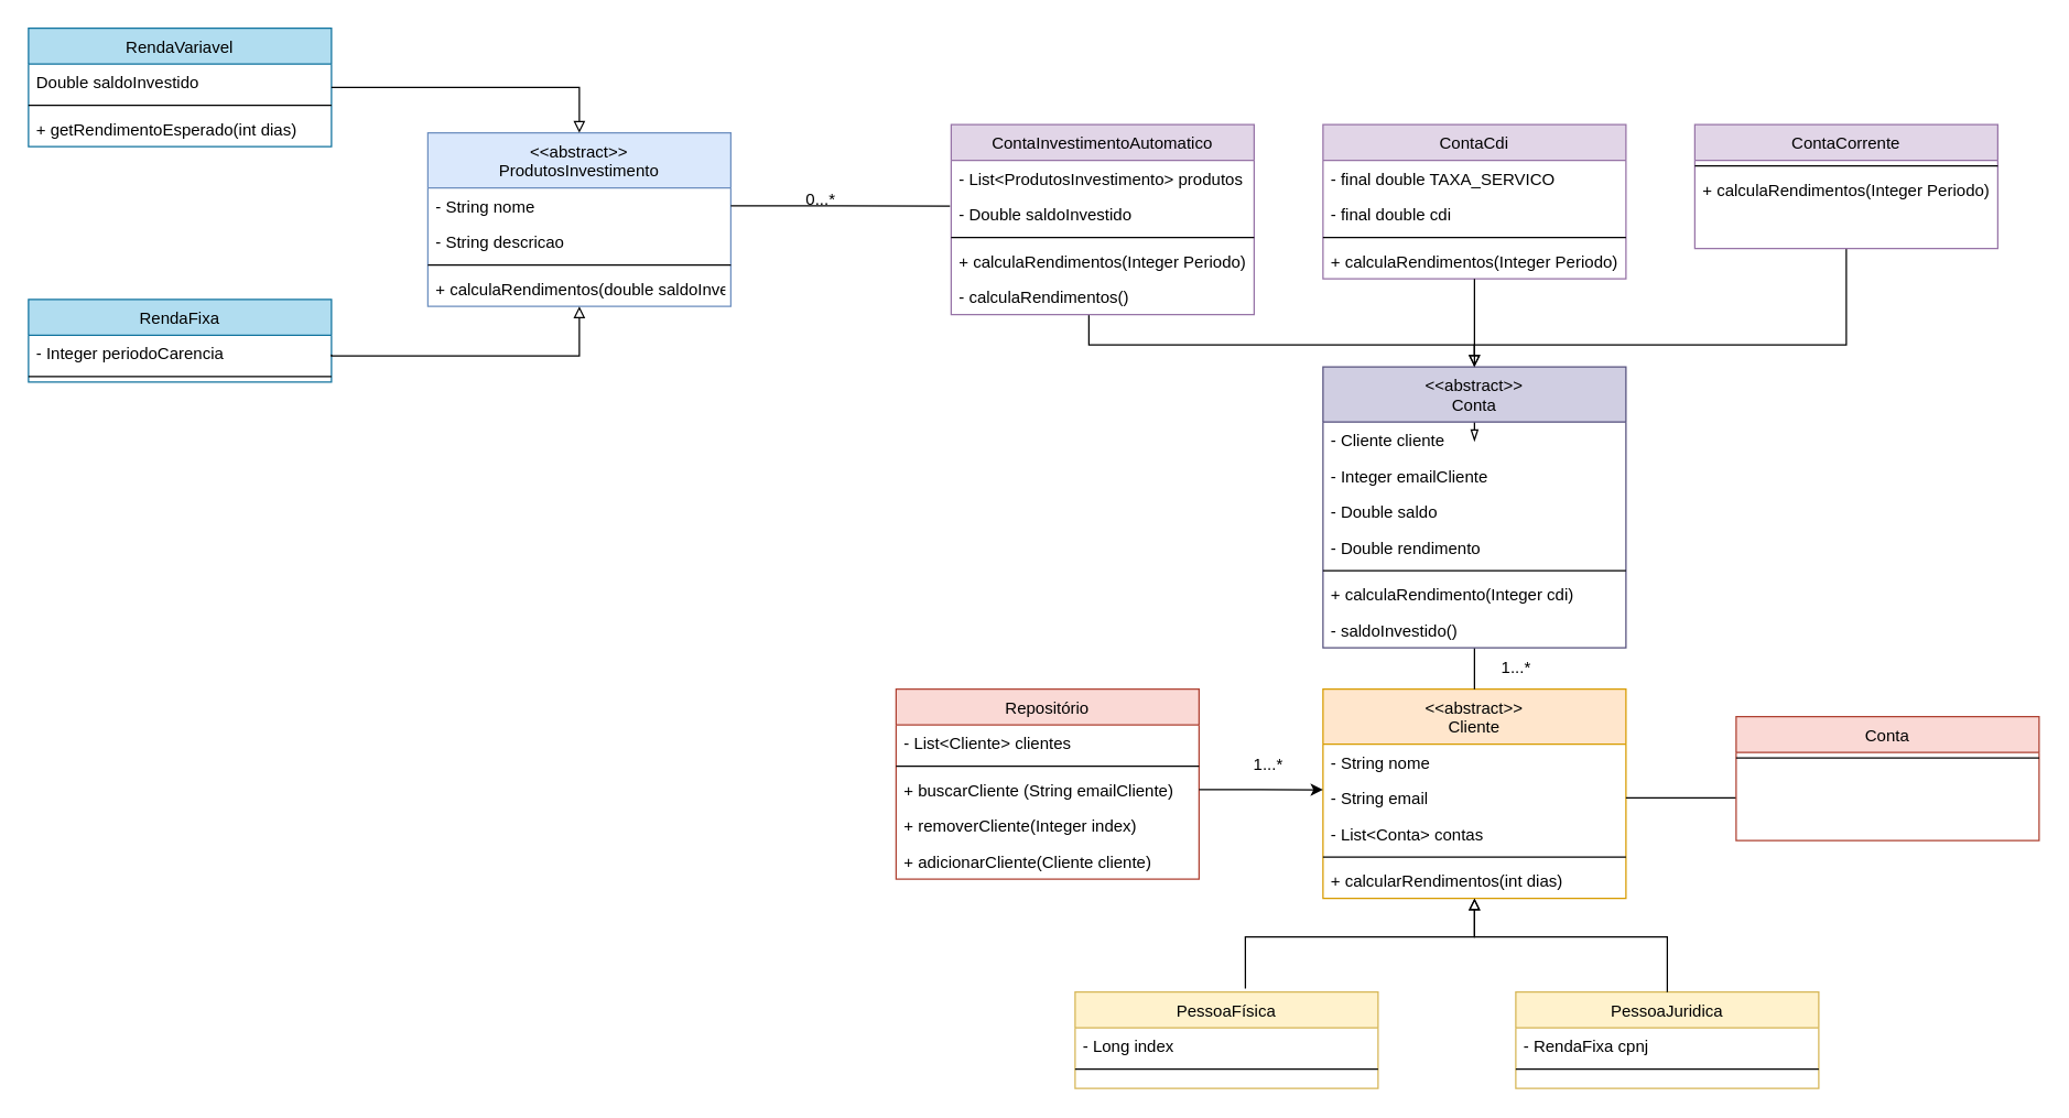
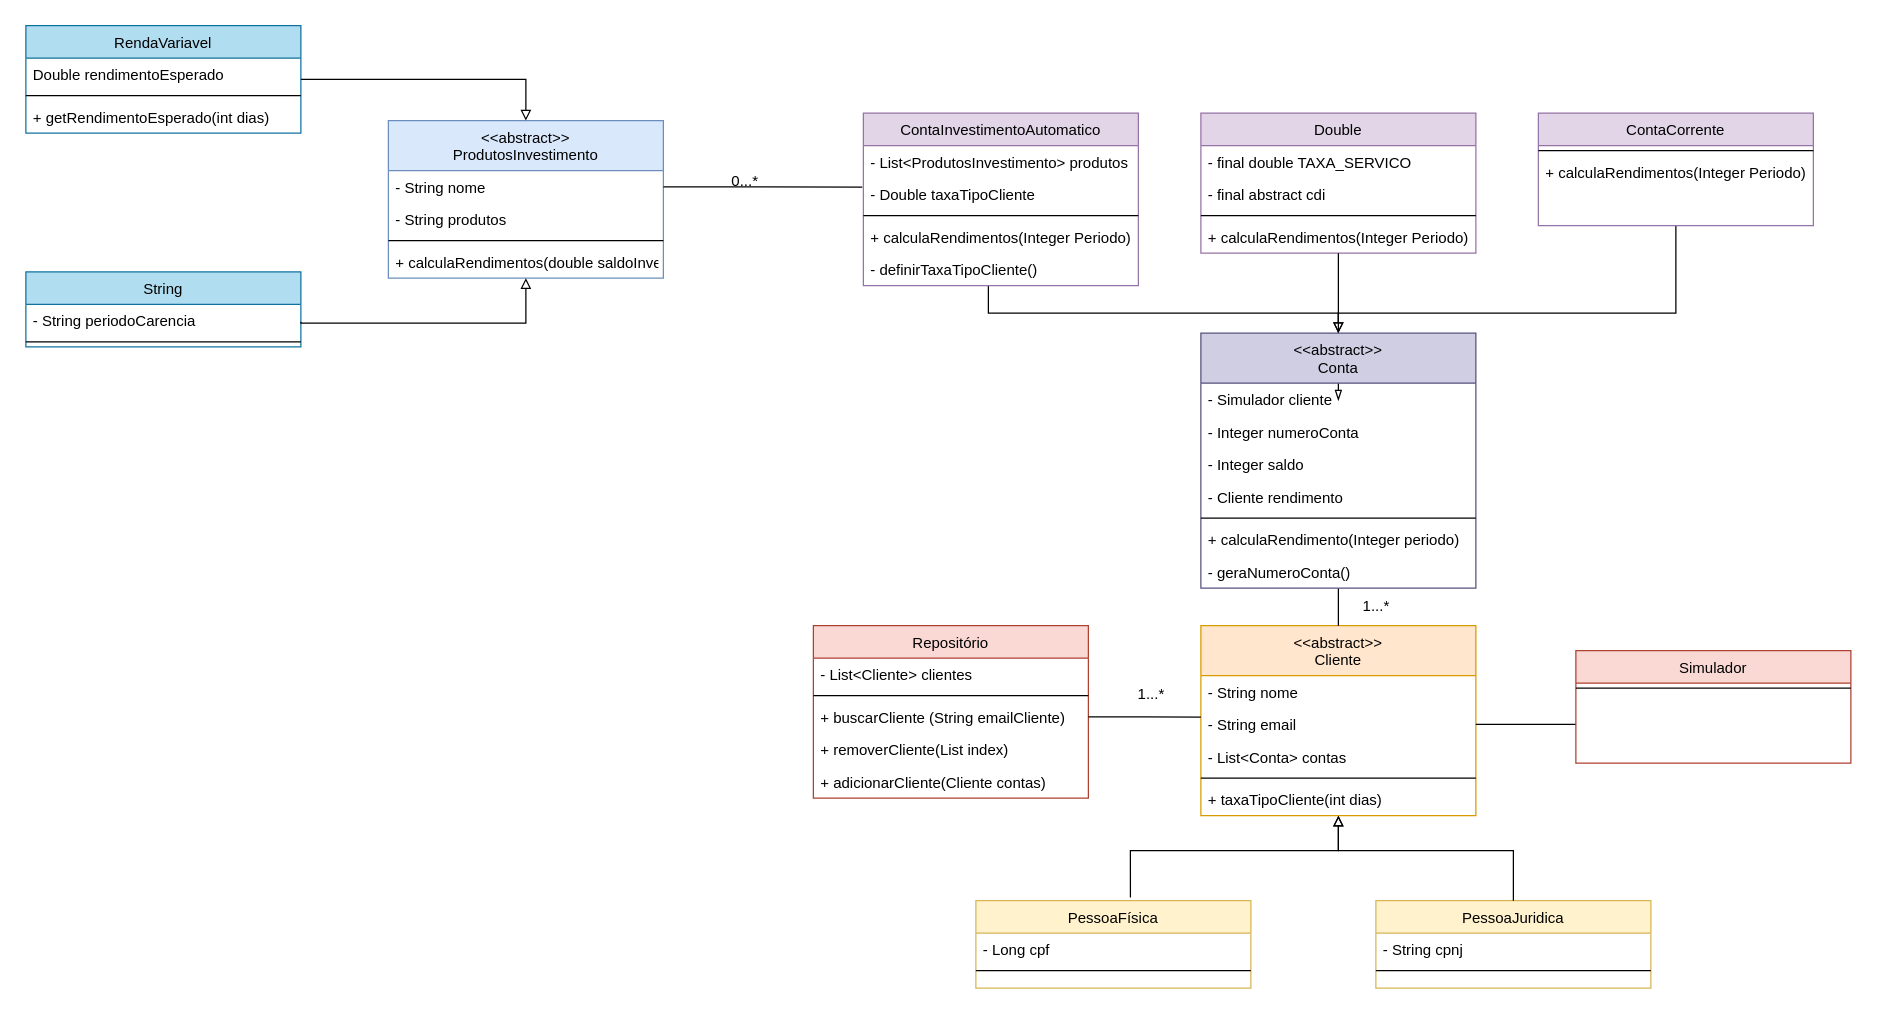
- <mxCell id="24" value="Double saldoInvestido" style="text;align=left;verticalAlign=top;spacingLeft=4;spacingRight=4;overflow=hidden;rotatable=0;points=[[0,0.5],[1,0.5]];portConstraint=eastwest;" parent="23" vertex="1"><mxGeometry y="26" width="220" height="26" as="geometry" /></mxCell>
+ <mxCell id="24" value="Double rendimentoEsperado" style="text;align=left;verticalAlign=top;spacingLeft=4;spacingRight=4;overflow=hidden;rotatable=0;points=[[0,0.5],[1,0.5]];portConstraint=eastwest;" parent="23" vertex="1"><mxGeometry y="26" width="220" height="26" as="geometry" /></mxCell>
- <mxCell id="35" value="ContaCdi" style="swimlane;fontStyle=0;align=center;verticalAlign=top;childLayout=stackLayout;horizontal=1;startSize=26;horizontalStack=0;resizeParent=1;resizeLast=0;collapsible=1;marginBottom=0;rounded=0;shadow=0;strokeWidth=1;fillColor=#e1d5e7;strokeColor=#9673a6;" parent="1" vertex="1"><mxGeometry x="960" y="90" width="220" height="112" as="geometry"><mxRectangle x="550" y="140" width="160" height="26" as="alternateBounds" /></mxGeometry></mxCell>
+ <mxCell id="35" value="Double" style="swimlane;fontStyle=0;align=center;verticalAlign=top;childLayout=stackLayout;horizontal=1;startSize=26;horizontalStack=0;resizeParent=1;resizeLast=0;collapsible=1;marginBottom=0;rounded=0;shadow=0;strokeWidth=1;fillColor=#e1d5e7;strokeColor=#9673a6;" parent="1" vertex="1"><mxGeometry x="960" y="90" width="220" height="112" as="geometry"><mxRectangle x="550" y="140" width="160" height="26" as="alternateBounds" /></mxGeometry></mxCell>
- <mxCell id="31" value="- Double saldoInvestido" style="text;align=left;verticalAlign=top;spacingLeft=4;spacingRight=4;overflow=hidden;rotatable=0;points=[[0,0.5],[1,0.5]];portConstraint=eastwest;" parent="29" vertex="1"><mxGeometry y="52" width="220" height="26" as="geometry" /></mxCell>
+ <mxCell id="31" value="- Double taxaTipoCliente" style="text;align=left;verticalAlign=top;spacingLeft=4;spacingRight=4;overflow=hidden;rotatable=0;points=[[0,0.5],[1,0.5]];portConstraint=eastwest;" parent="29" vertex="1"><mxGeometry y="52" width="220" height="26" as="geometry" /></mxCell>
- <mxCell id="37" value="- final double cdi" style="text;align=left;verticalAlign=top;spacingLeft=4;spacingRight=4;overflow=hidden;rotatable=0;points=[[0,0.5],[1,0.5]];portConstraint=eastwest;rounded=0;shadow=0;html=0;" vertex="1" parent="35"><mxGeometry y="52" width="220" height="26" as="geometry" /></mxCell>
+ <mxCell id="37" value="- final abstract cdi" style="text;align=left;verticalAlign=top;spacingLeft=4;spacingRight=4;overflow=hidden;rotatable=0;points=[[0,0.5],[1,0.5]];portConstraint=eastwest;rounded=0;shadow=0;html=0;" vertex="1" parent="35"><mxGeometry y="52" width="220" height="26" as="geometry" /></mxCell>
- <mxCell id="17" value="- String descricao" style="text;align=left;verticalAlign=top;spacingLeft=4;spacingRight=4;overflow=hidden;rotatable=0;points=[[0,0.5],[1,0.5]];portConstraint=eastwest;rounded=0;shadow=0;html=0;" parent="15" vertex="1"><mxGeometry y="66" width="220" height="26" as="geometry" /></mxCell>
+ <mxCell id="17" value="- String produtos" style="text;align=left;verticalAlign=top;spacingLeft=4;spacingRight=4;overflow=hidden;rotatable=0;points=[[0,0.5],[1,0.5]];portConstraint=eastwest;rounded=0;shadow=0;html=0;" parent="15" vertex="1"><mxGeometry y="66" width="220" height="26" as="geometry" /></mxCell>
- <mxCell id="34" value="- calculaRendimentos()" style="text;align=left;verticalAlign=top;spacingLeft=4;spacingRight=4;overflow=hidden;rotatable=0;points=[[0,0.5],[1,0.5]];portConstraint=eastwest;rounded=0;shadow=0;html=0;" vertex="1" parent="29"><mxGeometry y="112" width="220" height="26" as="geometry" /></mxCell>
+ <mxCell id="34" value="- definirTaxaTipoCliente()" style="text;align=left;verticalAlign=top;spacingLeft=4;spacingRight=4;overflow=hidden;rotatable=0;points=[[0,0.5],[1,0.5]];portConstraint=eastwest;rounded=0;shadow=0;html=0;" vertex="1" parent="29"><mxGeometry y="112" width="220" height="26" as="geometry" /></mxCell>
- <mxCell id="20" value="RendaFixa" style="swimlane;fontStyle=0;align=center;verticalAlign=top;childLayout=stackLayout;horizontal=1;startSize=26;horizontalStack=0;resizeParent=1;resizeLast=0;collapsible=1;marginBottom=0;rounded=0;shadow=0;strokeWidth=1;fillColor=#b1ddf0;strokeColor=#10739e;" parent="1" vertex="1"><mxGeometry x="20" y="217" width="220" height="60" as="geometry"><mxRectangle x="550" y="140" width="160" height="26" as="alternateBounds" /></mxGeometry></mxCell>
+ <mxCell id="20" value="String" style="swimlane;fontStyle=0;align=center;verticalAlign=top;childLayout=stackLayout;horizontal=1;startSize=26;horizontalStack=0;resizeParent=1;resizeLast=0;collapsible=1;marginBottom=0;rounded=0;shadow=0;strokeWidth=1;fillColor=#b1ddf0;strokeColor=#10739e;" parent="1" vertex="1"><mxGeometry x="20" y="217" width="220" height="60" as="geometry"><mxRectangle x="550" y="140" width="160" height="26" as="alternateBounds" /></mxGeometry></mxCell>
- <mxCell id="21" value="- Integer periodoCarencia" style="text;align=left;verticalAlign=top;spacingLeft=4;spacingRight=4;overflow=hidden;rotatable=0;points=[[0,0.5],[1,0.5]];portConstraint=eastwest;rounded=0;shadow=0;html=0;" parent="20" vertex="1"><mxGeometry y="26" width="220" height="26" as="geometry" /></mxCell>
+ <mxCell id="21" value="- String periodoCarencia" style="text;align=left;verticalAlign=top;spacingLeft=4;spacingRight=4;overflow=hidden;rotatable=0;points=[[0,0.5],[1,0.5]];portConstraint=eastwest;rounded=0;shadow=0;html=0;" parent="20" vertex="1"><mxGeometry y="26" width="220" height="26" as="geometry" /></mxCell>
- <mxCell id="50" value="- Cliente cliente" style="text;align=left;verticalAlign=top;spacingLeft=4;spacingRight=4;overflow=hidden;rotatable=0;points=[[0,0.5],[1,0.5]];portConstraint=eastwest;" parent="49" vertex="1"><mxGeometry y="40" width="220" height="26" as="geometry" /></mxCell>
+ <mxCell id="50" value="- Simulador cliente" style="text;align=left;verticalAlign=top;spacingLeft=4;spacingRight=4;overflow=hidden;rotatable=0;points=[[0,0.5],[1,0.5]];portConstraint=eastwest;" parent="49" vertex="1"><mxGeometry y="40" width="220" height="26" as="geometry" /></mxCell>
- <mxCell id="51" value="- Integer emailCliente" style="text;align=left;verticalAlign=top;spacingLeft=4;spacingRight=4;overflow=hidden;rotatable=0;points=[[0,0.5],[1,0.5]];portConstraint=eastwest;rounded=0;shadow=0;html=0;" parent="49" vertex="1"><mxGeometry y="66" width="220" height="26" as="geometry" /></mxCell>
+ <mxCell id="51" value="- Integer numeroConta" style="text;align=left;verticalAlign=top;spacingLeft=4;spacingRight=4;overflow=hidden;rotatable=0;points=[[0,0.5],[1,0.5]];portConstraint=eastwest;rounded=0;shadow=0;html=0;" parent="49" vertex="1"><mxGeometry y="66" width="220" height="26" as="geometry" /></mxCell>
- <mxCell id="52" value="- Double saldo" style="text;align=left;verticalAlign=top;spacingLeft=4;spacingRight=4;overflow=hidden;rotatable=0;points=[[0,0.5],[1,0.5]];portConstraint=eastwest;rounded=0;shadow=0;html=0;" parent="49" vertex="1"><mxGeometry y="92" width="220" height="26" as="geometry" /></mxCell>
+ <mxCell id="52" value="- Integer saldo" style="text;align=left;verticalAlign=top;spacingLeft=4;spacingRight=4;overflow=hidden;rotatable=0;points=[[0,0.5],[1,0.5]];portConstraint=eastwest;rounded=0;shadow=0;html=0;" parent="49" vertex="1"><mxGeometry y="92" width="220" height="26" as="geometry" /></mxCell>
- <mxCell id="53" value="- Double rendimento" style="text;align=left;verticalAlign=top;spacingLeft=4;spacingRight=4;overflow=hidden;rotatable=0;points=[[0,0.5],[1,0.5]];portConstraint=eastwest;rounded=0;shadow=0;html=0;" vertex="1" parent="49"><mxGeometry y="118" width="220" height="26" as="geometry" /></mxCell>
+ <mxCell id="53" value="- Cliente rendimento" style="text;align=left;verticalAlign=top;spacingLeft=4;spacingRight=4;overflow=hidden;rotatable=0;points=[[0,0.5],[1,0.5]];portConstraint=eastwest;rounded=0;shadow=0;html=0;" vertex="1" parent="49"><mxGeometry y="118" width="220" height="26" as="geometry" /></mxCell>
- <mxCell id="55" value="+ calculaRendimento(Integer cdi)" style="text;align=left;verticalAlign=top;spacingLeft=4;spacingRight=4;overflow=hidden;rotatable=0;points=[[0,0.5],[1,0.5]];portConstraint=eastwest;rounded=0;shadow=0;html=0;" parent="49" vertex="1"><mxGeometry y="152" width="220" height="26" as="geometry" /></mxCell>
+ <mxCell id="55" value="+ calculaRendimento(Integer periodo)" style="text;align=left;verticalAlign=top;spacingLeft=4;spacingRight=4;overflow=hidden;rotatable=0;points=[[0,0.5],[1,0.5]];portConstraint=eastwest;rounded=0;shadow=0;html=0;" parent="49" vertex="1"><mxGeometry y="152" width="220" height="26" as="geometry" /></mxCell>
- <mxCell id="56" value="- saldoInvestido()" style="text;align=left;verticalAlign=top;spacingLeft=4;spacingRight=4;overflow=hidden;rotatable=0;points=[[0,0.5],[1,0.5]];portConstraint=eastwest;rounded=0;shadow=0;html=0;" vertex="1" parent="49"><mxGeometry y="178" width="220" height="26" as="geometry" /></mxCell>
+ <mxCell id="56" value="- geraNumeroConta()" style="text;align=left;verticalAlign=top;spacingLeft=4;spacingRight=4;overflow=hidden;rotatable=0;points=[[0,0.5],[1,0.5]];portConstraint=eastwest;rounded=0;shadow=0;html=0;" vertex="1" parent="49"><mxGeometry y="178" width="220" height="26" as="geometry" /></mxCell>
- <mxCell id="46" value="Conta" style="swimlane;fontStyle=0;align=center;verticalAlign=top;childLayout=stackLayout;horizontal=1;startSize=26;horizontalStack=0;resizeParent=1;resizeLast=0;collapsible=1;marginBottom=0;rounded=0;shadow=0;strokeWidth=1;fillColor=#fad9d5;strokeColor=#ae4132;" parent="1" vertex="1"><mxGeometry x="1260" y="520" width="220" height="90" as="geometry"><mxRectangle x="550" y="140" width="160" height="26" as="alternateBounds" /></mxGeometry></mxCell>
+ <mxCell id="46" value="Simulador" style="swimlane;fontStyle=0;align=center;verticalAlign=top;childLayout=stackLayout;horizontal=1;startSize=26;horizontalStack=0;resizeParent=1;resizeLast=0;collapsible=1;marginBottom=0;rounded=0;shadow=0;strokeWidth=1;fillColor=#fad9d5;strokeColor=#ae4132;" parent="1" vertex="1"><mxGeometry x="1260" y="520" width="220" height="90" as="geometry"><mxRectangle x="550" y="140" width="160" height="26" as="alternateBounds" /></mxGeometry></mxCell>
- <mxCell id="67" style="edgeStyle=orthogonalEdgeStyle;rounded=0;orthogonalLoop=1;jettySize=auto;html=1;exitX=1;exitY=0.5;exitDx=0;exitDy=0;entryX=0;entryY=0.274;entryDx=0;entryDy=0;entryPerimeter=0;endArrow=classic;startFill=0;" edge="1" parent="1" source="64" target="5"><mxGeometry relative="1" as="geometry"><mxPoint x="950" y="573.118" as="targetPoint" /></mxGeometry></mxCell>
+ <mxCell id="67" style="edgeStyle=orthogonalEdgeStyle;rounded=0;orthogonalLoop=1;jettySize=auto;html=1;exitX=1;exitY=0.5;exitDx=0;exitDy=0;entryX=0;entryY=0.274;entryDx=0;entryDy=0;entryPerimeter=0;endArrow=none;startFill=0;" edge="1" parent="1" source="64" target="5"><mxGeometry relative="1" as="geometry"><mxPoint x="950" y="573.118" as="targetPoint" /></mxGeometry></mxCell>
- <mxCell id="65" value="+ removerCliente(Integer index)" style="text;align=left;verticalAlign=top;spacingLeft=4;spacingRight=4;overflow=hidden;rotatable=0;points=[[0,0.5],[1,0.5]];portConstraint=eastwest;rounded=0;shadow=0;html=0;" vertex="1" parent="61"><mxGeometry y="86" width="220" height="26" as="geometry" /></mxCell>
+ <mxCell id="65" value="+ removerCliente(List index)" style="text;align=left;verticalAlign=top;spacingLeft=4;spacingRight=4;overflow=hidden;rotatable=0;points=[[0,0.5],[1,0.5]];portConstraint=eastwest;rounded=0;shadow=0;html=0;" vertex="1" parent="61"><mxGeometry y="86" width="220" height="26" as="geometry" /></mxCell>
- <mxCell id="66" value="+ adicionarCliente(Cliente cliente)" style="text;align=left;verticalAlign=top;spacingLeft=4;spacingRight=4;overflow=hidden;rotatable=0;points=[[0,0.5],[1,0.5]];portConstraint=eastwest;rounded=0;shadow=0;html=0;" vertex="1" parent="61"><mxGeometry y="112" width="220" height="26" as="geometry" /></mxCell>
+ <mxCell id="66" value="+ adicionarCliente(Cliente contas)" style="text;align=left;verticalAlign=top;spacingLeft=4;spacingRight=4;overflow=hidden;rotatable=0;points=[[0,0.5],[1,0.5]];portConstraint=eastwest;rounded=0;shadow=0;html=0;" vertex="1" parent="61"><mxGeometry y="112" width="220" height="26" as="geometry" /></mxCell>
- <mxCell id="8" value="+ calcularRendimentos(int dias)" style="text;align=left;verticalAlign=top;spacingLeft=4;spacingRight=4;overflow=hidden;rotatable=0;points=[[0,0.5],[1,0.5]];portConstraint=eastwest;rounded=0;shadow=0;html=0;" vertex="1" parent="2"><mxGeometry y="126" width="220" height="26" as="geometry" /></mxCell>
+ <mxCell id="8" value="+ taxaTipoCliente(int dias)" style="text;align=left;verticalAlign=top;spacingLeft=4;spacingRight=4;overflow=hidden;rotatable=0;points=[[0,0.5],[1,0.5]];portConstraint=eastwest;rounded=0;shadow=0;html=0;" vertex="1" parent="2"><mxGeometry y="126" width="220" height="26" as="geometry" /></mxCell>
- <mxCell id="10" value="- Long index" style="text;align=left;verticalAlign=top;spacingLeft=4;spacingRight=4;overflow=hidden;rotatable=0;points=[[0,0.5],[1,0.5]];portConstraint=eastwest;" parent="9" vertex="1"><mxGeometry y="26" width="220" height="26" as="geometry" /></mxCell>
+ <mxCell id="10" value="- Long cpf" style="text;align=left;verticalAlign=top;spacingLeft=4;spacingRight=4;overflow=hidden;rotatable=0;points=[[0,0.5],[1,0.5]];portConstraint=eastwest;" parent="9" vertex="1"><mxGeometry y="26" width="220" height="26" as="geometry" /></mxCell>
- <mxCell id="13" value="- RendaFixa cpnj" style="text;align=left;verticalAlign=top;spacingLeft=4;spacingRight=4;overflow=hidden;rotatable=0;points=[[0,0.5],[1,0.5]];portConstraint=eastwest;" parent="12" vertex="1"><mxGeometry y="26" width="220" height="26" as="geometry" /></mxCell>
+ <mxCell id="13" value="- String cpnj" style="text;align=left;verticalAlign=top;spacingLeft=4;spacingRight=4;overflow=hidden;rotatable=0;points=[[0,0.5],[1,0.5]];portConstraint=eastwest;" parent="12" vertex="1"><mxGeometry y="26" width="220" height="26" as="geometry" /></mxCell>
